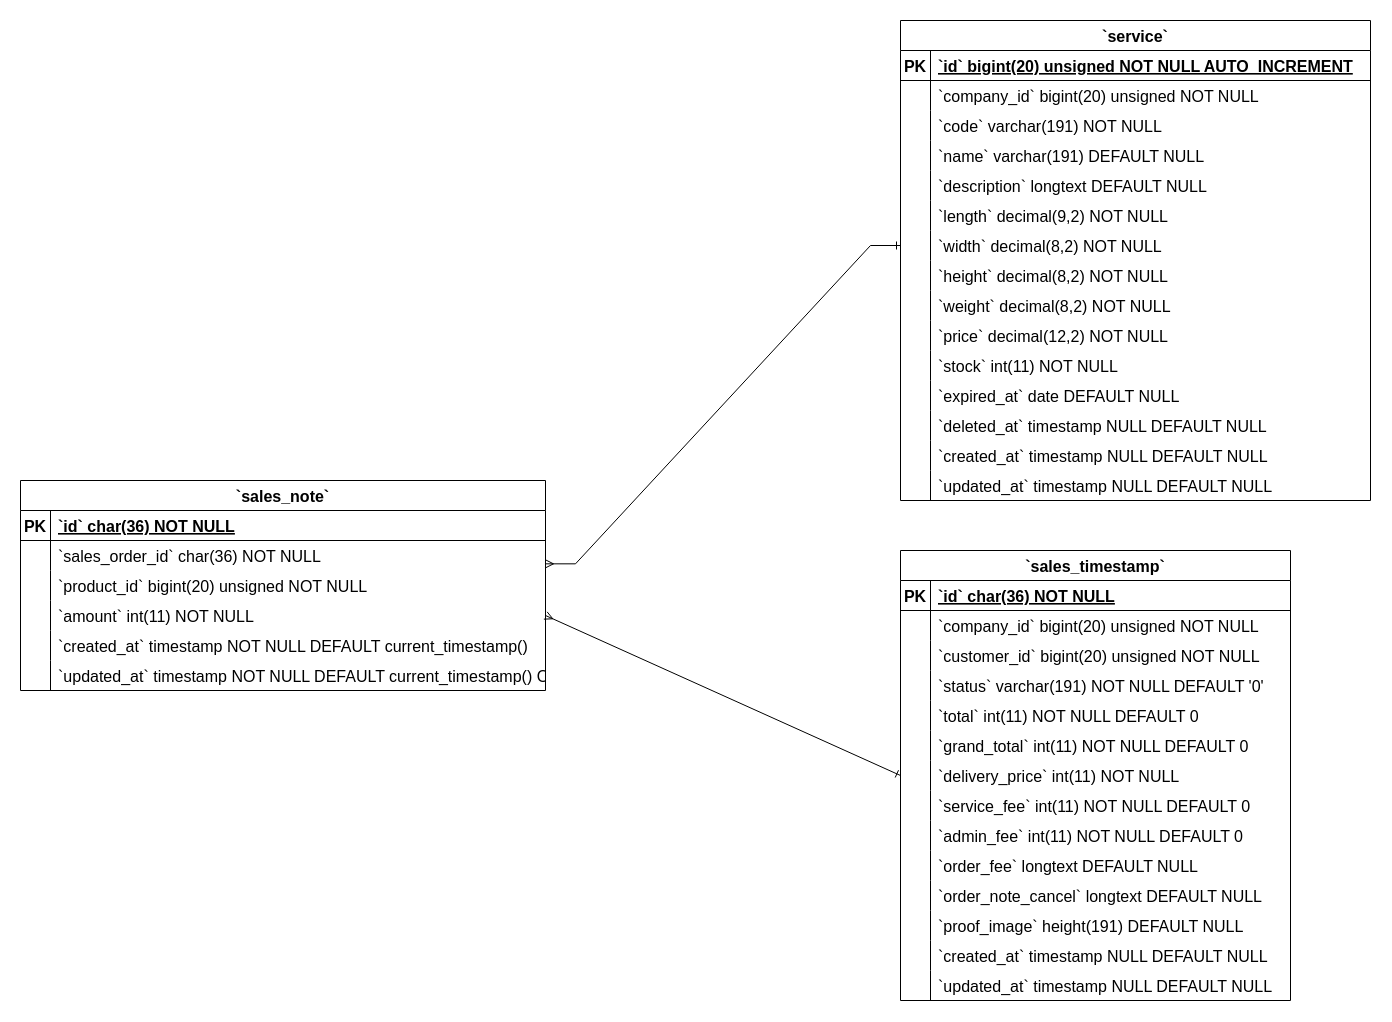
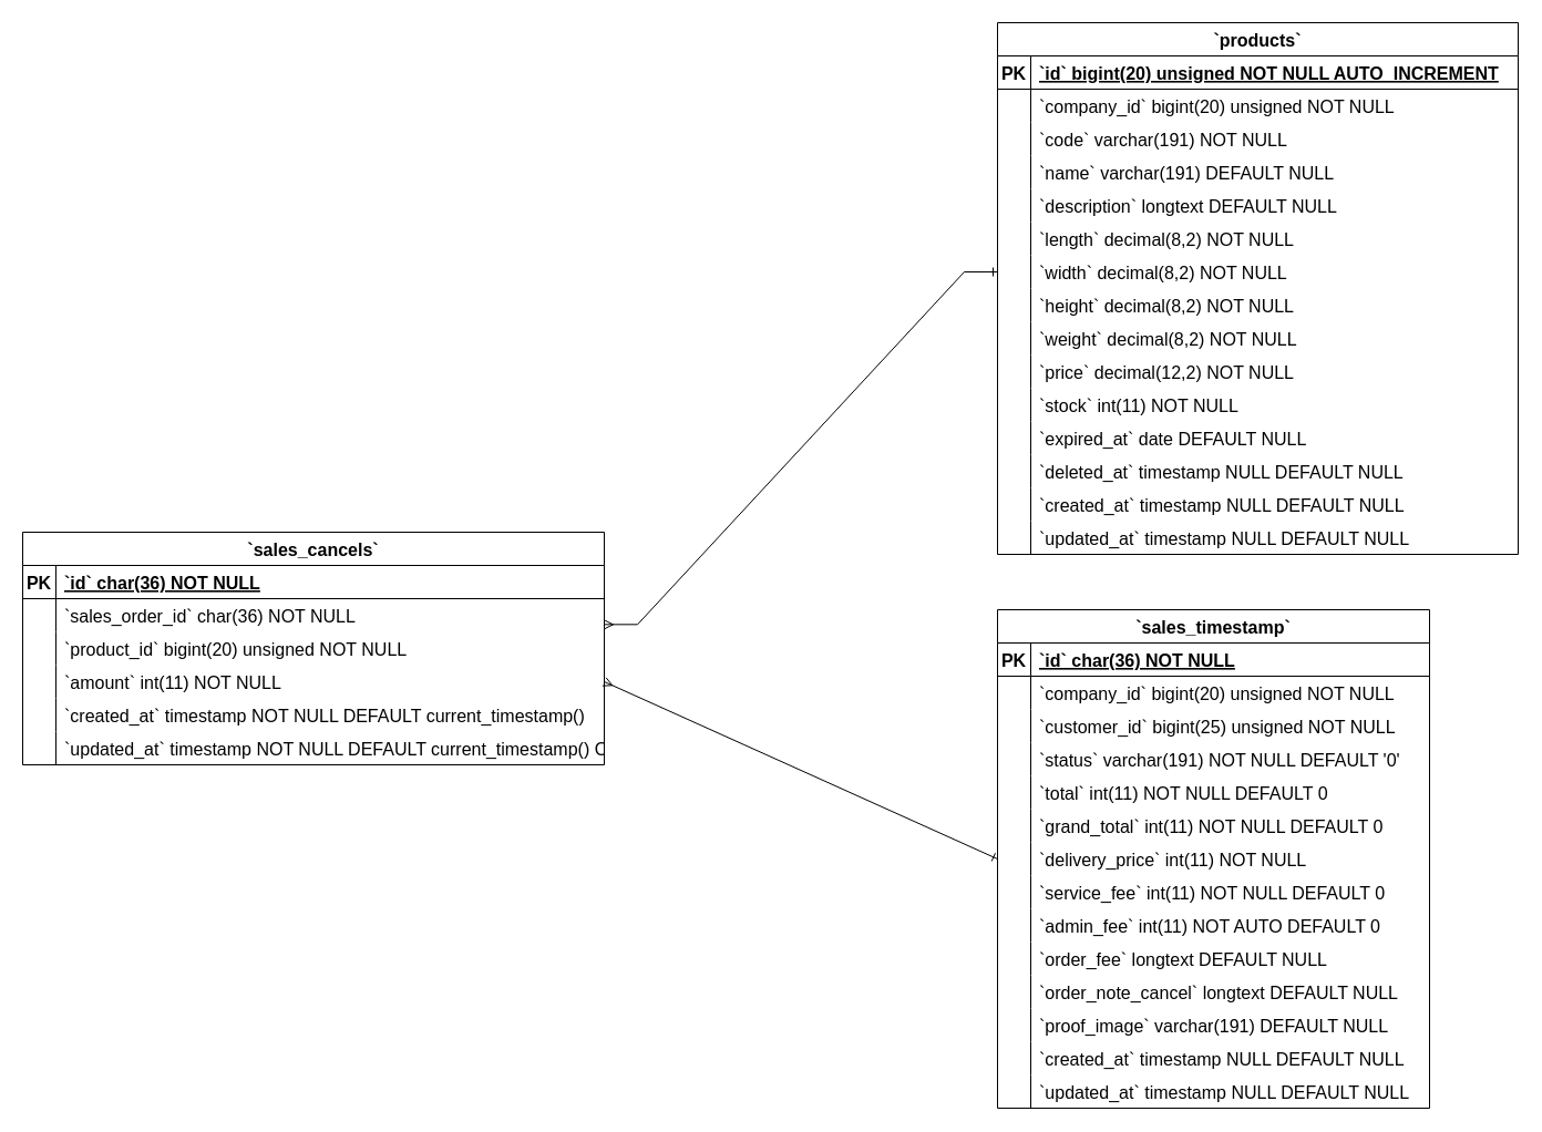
- <mxCell id="21" value="`service`" style="shape=table;startSize=30;container=1;collapsible=1;childLayout=tableLayout;fixedRows=1;rowLines=0;fontStyle=1;align=center;resizeLast=1;fontSize=16;" parent="1" vertex="1"><mxGeometry x="900" y="20" width="470" height="480" as="geometry" /></mxCell>
+ <mxCell id="21" value="`products`" style="shape=table;startSize=30;container=1;collapsible=1;childLayout=tableLayout;fixedRows=1;rowLines=0;fontStyle=1;align=center;resizeLast=1;fontSize=16;" parent="1" vertex="1"><mxGeometry x="900" y="20" width="470" height="480" as="geometry" /></mxCell>
- <mxCell id="39" value="`length` decimal(9,2) NOT NULL" style="shape=partialRectangle;overflow=hidden;connectable=0;fillColor=none;align=left;strokeColor=inherit;top=0;left=0;bottom=0;right=0;spacingLeft=6;fontSize=16;" parent="37" vertex="1"><mxGeometry x="30" width="440" height="30" as="geometry"><mxRectangle width="440" height="30" as="alternateBounds" /></mxGeometry></mxCell>
+ <mxCell id="39" value="`length` decimal(8,2) NOT NULL" style="shape=partialRectangle;overflow=hidden;connectable=0;fillColor=none;align=left;strokeColor=inherit;top=0;left=0;bottom=0;right=0;spacingLeft=6;fontSize=16;" parent="37" vertex="1"><mxGeometry x="30" width="440" height="30" as="geometry"><mxRectangle width="440" height="30" as="alternateBounds" /></mxGeometry></mxCell>
- <mxCell id="2" value="`sales_note`" style="shape=table;startSize=30;container=1;collapsible=1;childLayout=tableLayout;fixedRows=1;rowLines=0;fontStyle=1;align=center;resizeLast=1;fontSize=16;" parent="1" vertex="1"><mxGeometry x="20" y="480" width="525" height="210" as="geometry" /></mxCell>
+ <mxCell id="2" value="`sales_cancels`" style="shape=table;startSize=30;container=1;collapsible=1;childLayout=tableLayout;fixedRows=1;rowLines=0;fontStyle=1;align=center;resizeLast=1;fontSize=16;" parent="1" vertex="1"><mxGeometry x="20" y="480" width="525" height="210" as="geometry" /></mxCell>
- <mxCell id="76" value="`customer_id` bigint(20) unsigned NOT NULL" style="shape=partialRectangle;overflow=hidden;connectable=0;fillColor=none;align=left;strokeColor=inherit;top=0;left=0;bottom=0;right=0;spacingLeft=6;fontSize=16;" parent="74" vertex="1"><mxGeometry x="30" width="360" height="30" as="geometry"><mxRectangle width="360" height="30" as="alternateBounds" /></mxGeometry></mxCell>
+ <mxCell id="76" value="`customer_id` bigint(25) unsigned NOT NULL" style="shape=partialRectangle;overflow=hidden;connectable=0;fillColor=none;align=left;strokeColor=inherit;top=0;left=0;bottom=0;right=0;spacingLeft=6;fontSize=16;" parent="74" vertex="1"><mxGeometry x="30" width="360" height="30" as="geometry"><mxRectangle width="360" height="30" as="alternateBounds" /></mxGeometry></mxCell>
- <mxCell id="94" value="`admin_fee` int(11) NOT NULL DEFAULT 0" style="shape=partialRectangle;overflow=hidden;connectable=0;fillColor=none;align=left;strokeColor=inherit;top=0;left=0;bottom=0;right=0;spacingLeft=6;fontSize=16;" parent="92" vertex="1"><mxGeometry x="30" width="360" height="30" as="geometry"><mxRectangle width="360" height="30" as="alternateBounds" /></mxGeometry></mxCell>
+ <mxCell id="94" value="`admin_fee` int(11) NOT AUTO DEFAULT 0" style="shape=partialRectangle;overflow=hidden;connectable=0;fillColor=none;align=left;strokeColor=inherit;top=0;left=0;bottom=0;right=0;spacingLeft=6;fontSize=16;" parent="92" vertex="1"><mxGeometry x="30" width="360" height="30" as="geometry"><mxRectangle width="360" height="30" as="alternateBounds" /></mxGeometry></mxCell>
- <mxCell id="103" value="`proof_image` height(191) DEFAULT NULL" style="shape=partialRectangle;overflow=hidden;connectable=0;fillColor=none;align=left;strokeColor=inherit;top=0;left=0;bottom=0;right=0;spacingLeft=6;fontSize=16;" parent="101" vertex="1"><mxGeometry x="30" width="360" height="30" as="geometry"><mxRectangle width="360" height="30" as="alternateBounds" /></mxGeometry></mxCell>
+ <mxCell id="103" value="`proof_image` varchar(191) DEFAULT NULL" style="shape=partialRectangle;overflow=hidden;connectable=0;fillColor=none;align=left;strokeColor=inherit;top=0;left=0;bottom=0;right=0;spacingLeft=6;fontSize=16;" parent="101" vertex="1"><mxGeometry x="30" width="360" height="30" as="geometry"><mxRectangle width="360" height="30" as="alternateBounds" /></mxGeometry></mxCell>
